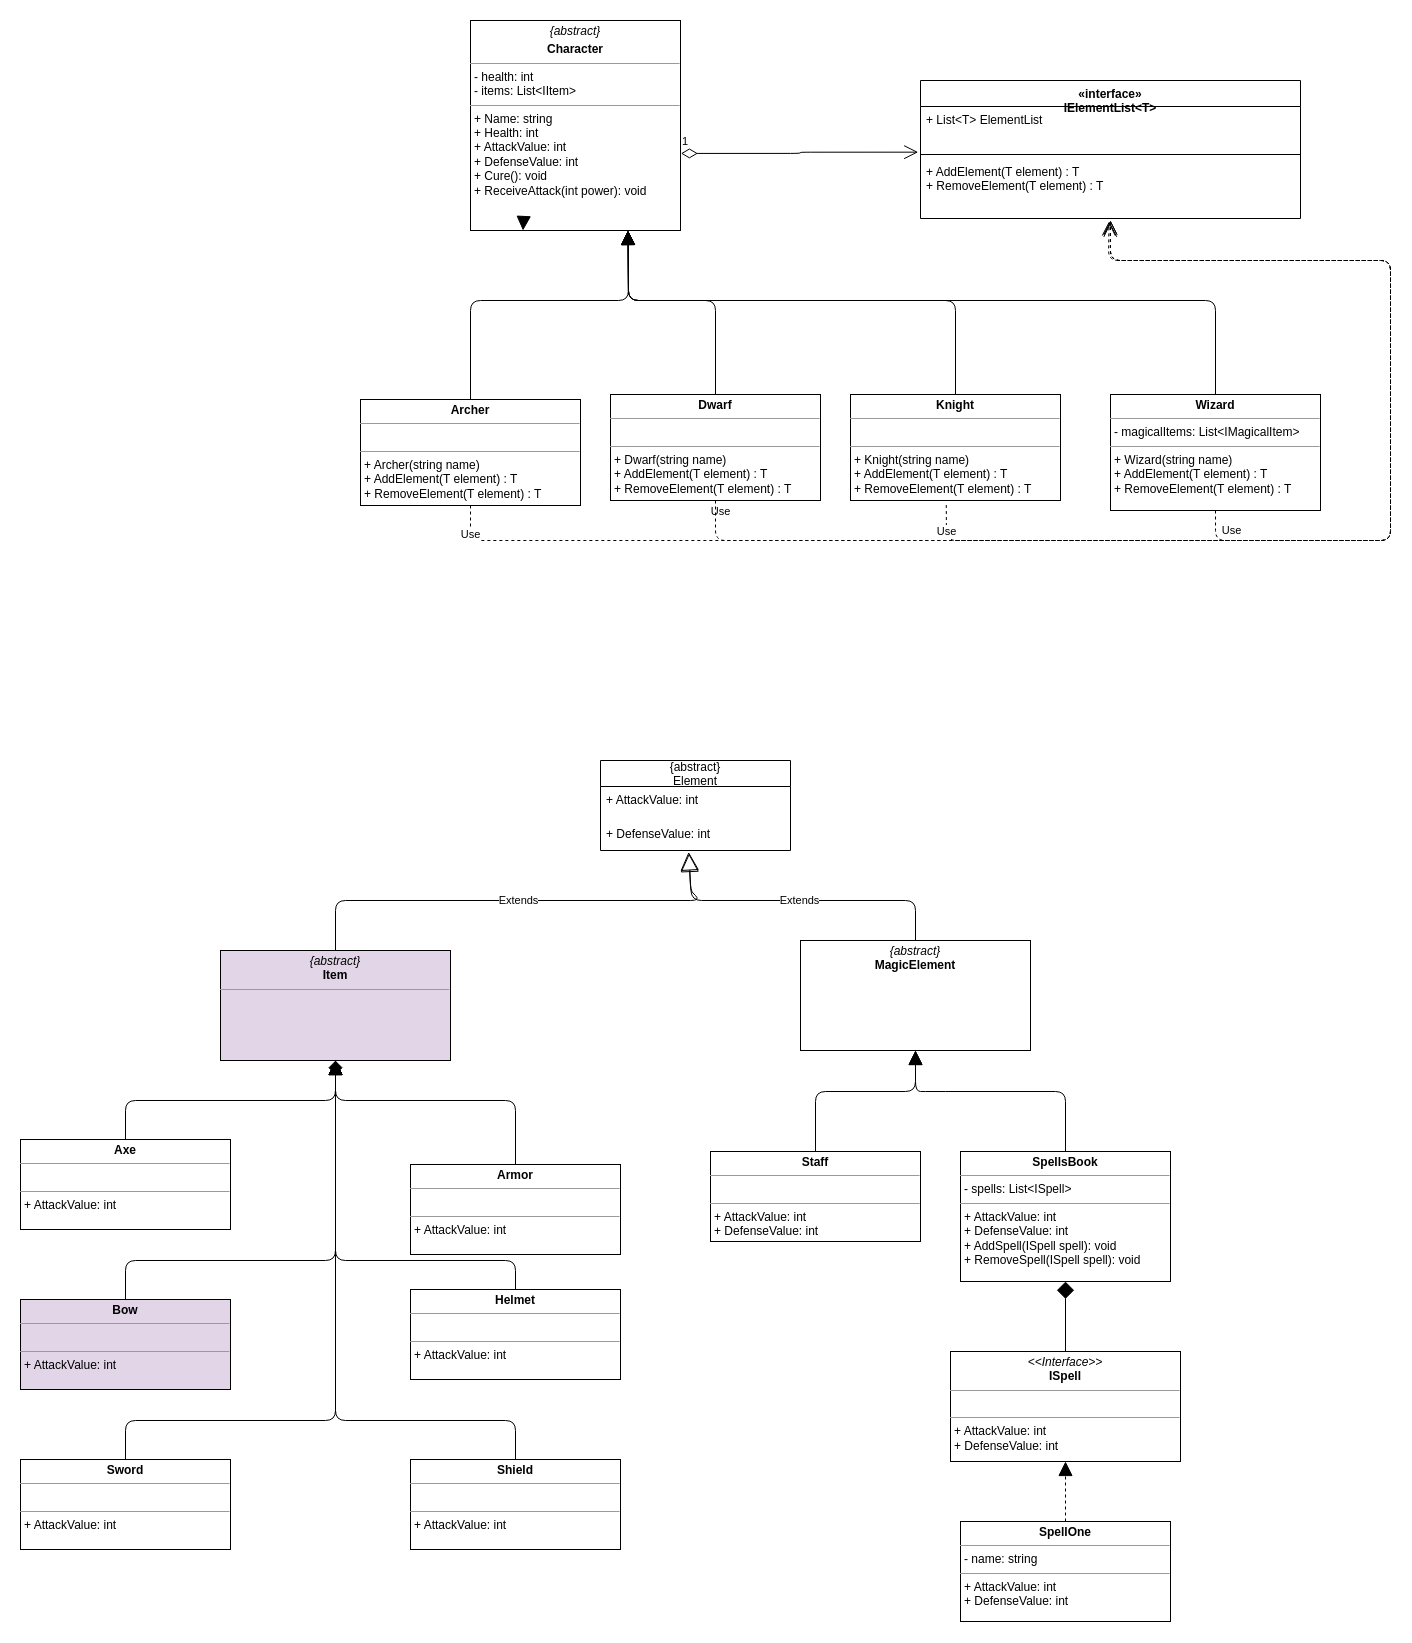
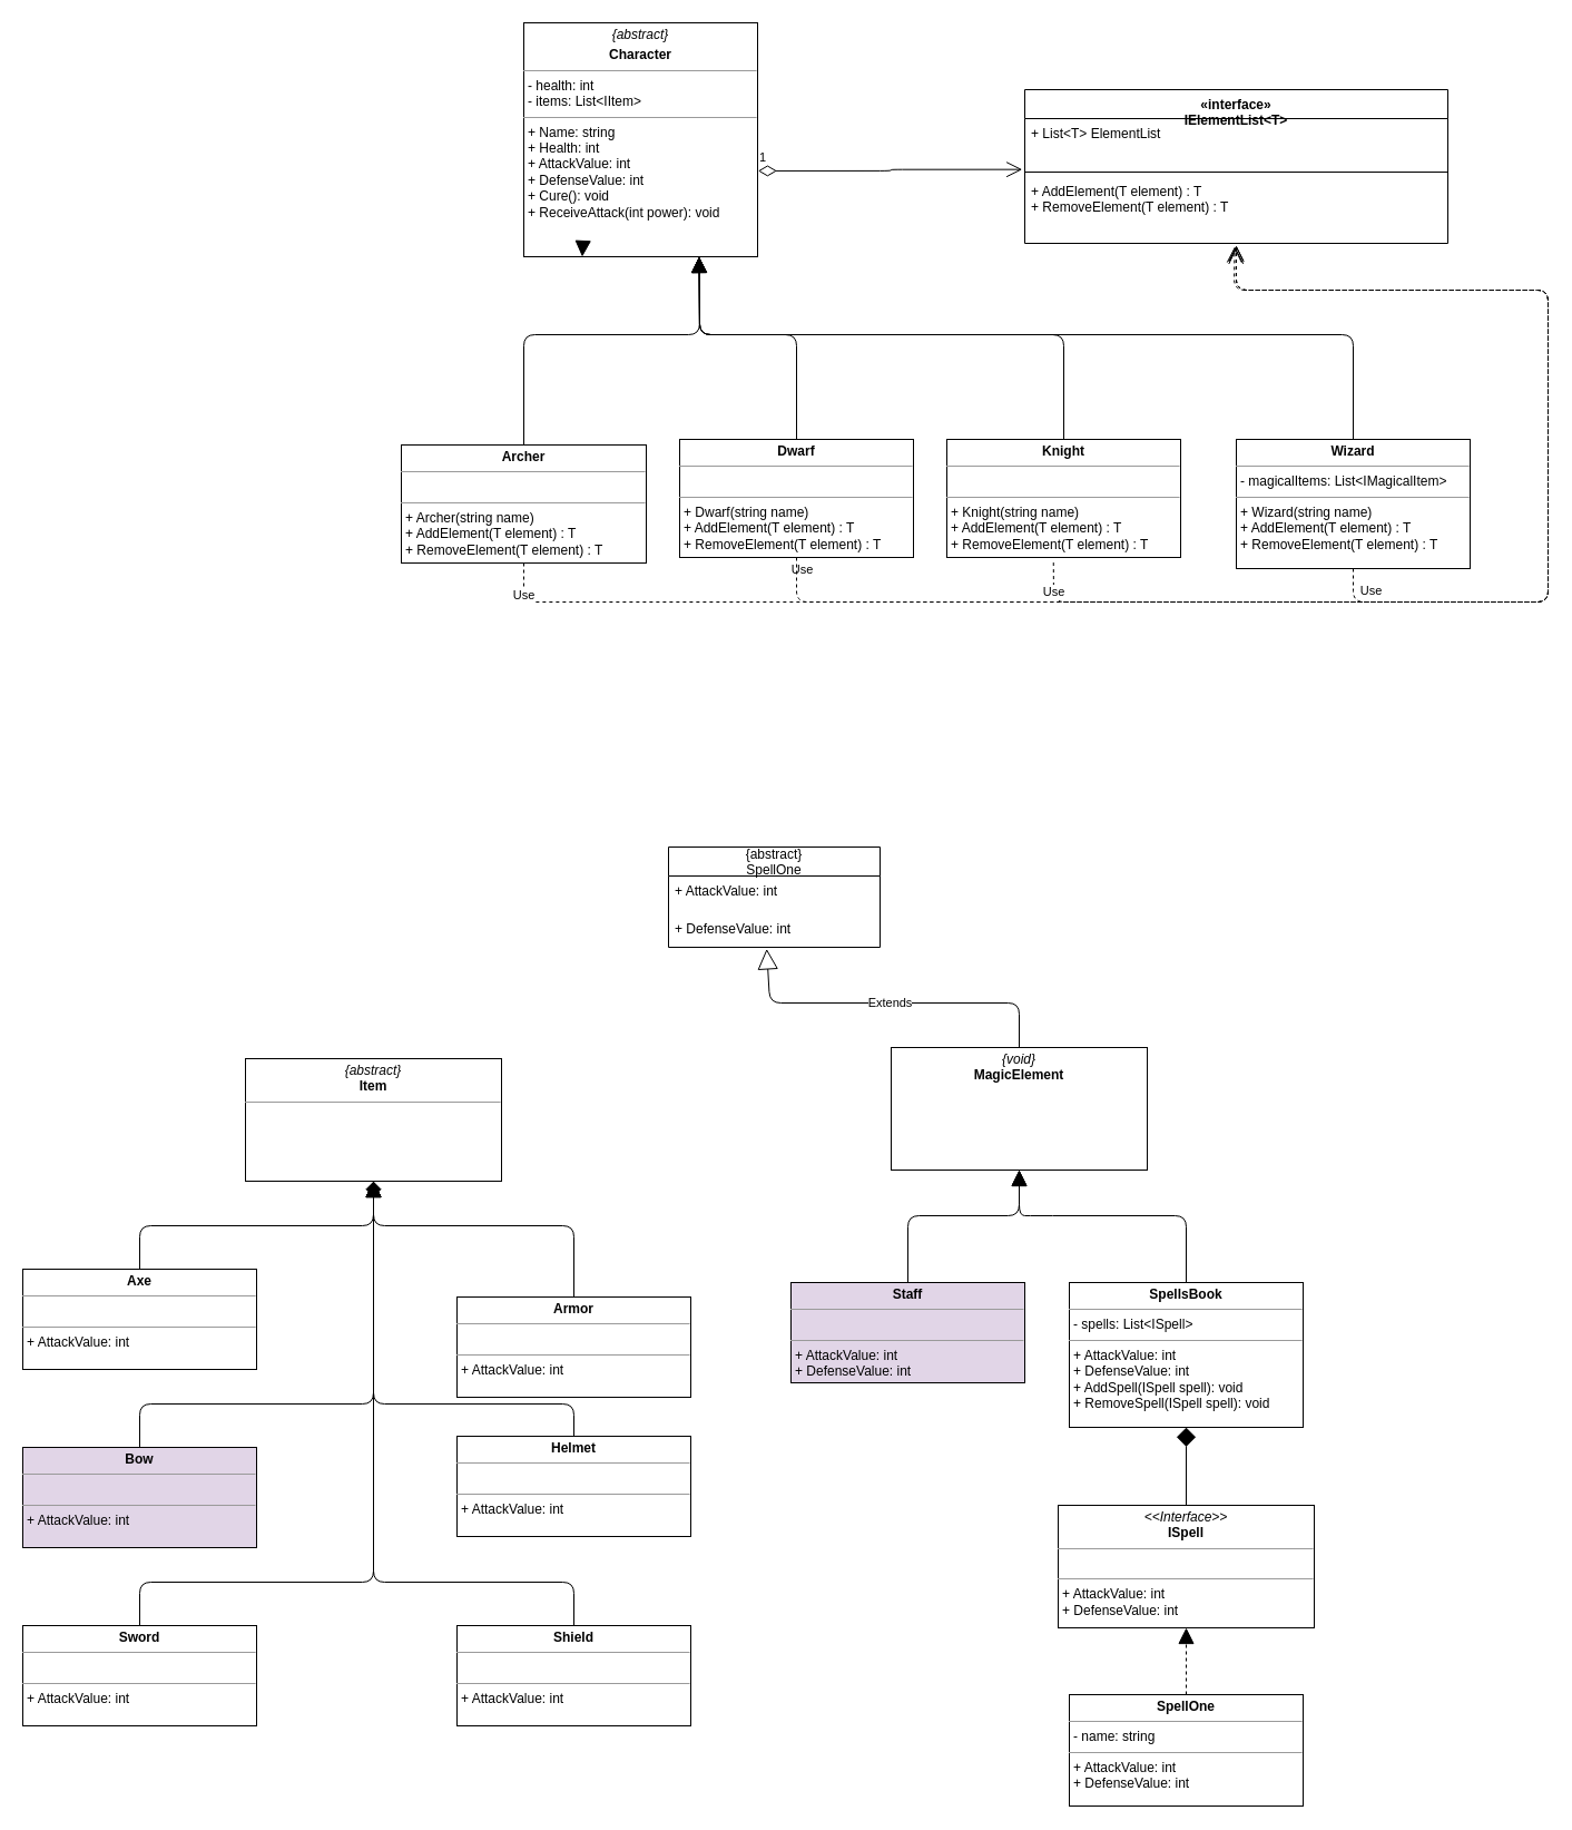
- <mxCell id="34" value="{abstract}&#10;Element" style="swimlane;fontStyle=0;childLayout=stackLayout;horizontal=1;startSize=26;fillColor=none;horizontalStack=0;resizeParent=1;resizeParentMax=0;resizeLast=0;collapsible=1;marginBottom=0;" vertex="1" parent="1"><mxGeometry x="600" y="760" width="190" height="90" as="geometry" /></mxCell>
+ <mxCell id="34" value="{abstract}&#10;SpellOne" style="swimlane;fontStyle=0;childLayout=stackLayout;horizontal=1;startSize=26;fillColor=none;horizontalStack=0;resizeParent=1;resizeParentMax=0;resizeLast=0;collapsible=1;marginBottom=0;" vertex="1" parent="1"><mxGeometry x="600" y="760" width="190" height="90" as="geometry" /></mxCell>
- <mxCell id="38" value="Extends" style="endArrow=block;endSize=16;endFill=0;html=1;exitX=0.5;exitY=0;exitDx=0;exitDy=0;entryX=0.466;entryY=1.1;entryDx=0;entryDy=0;entryPerimeter=0;" edge="1" parent="1" source="13" target="36"><mxGeometry width="160" relative="1" as="geometry"><mxPoint x="370" y="880" as="sourcePoint" /><mxPoint x="690" y="860" as="targetPoint" /><Array as="points"><mxPoint x="335" y="900" /><mxPoint x="700" y="900" /><mxPoint x="690" y="890" /></Array></mxGeometry></mxCell>
- <mxCell id="10" value="&lt;p style=&quot;margin: 0px ; margin-top: 4px ; text-align: center&quot;&gt;&lt;i&gt;{abstract}&lt;/i&gt;&lt;br&gt;&lt;b&gt;MagicElement&lt;/b&gt;&lt;/p&gt;&lt;p style=&quot;margin: 0px ; margin-left: 4px&quot;&gt;&lt;br&gt;&lt;/p&gt;&lt;div&gt;&lt;br&gt;&lt;/div&gt;" style="verticalAlign=top;align=left;overflow=fill;fontSize=12;fontFamily=Helvetica;html=1;" parent="1" vertex="1"><mxGeometry x="800" y="940" width="230" height="110" as="geometry" /></mxCell>
+ <mxCell id="10" value="&lt;p style=&quot;margin: 0px ; margin-top: 4px ; text-align: center&quot;&gt;&lt;i&gt;{void}&lt;/i&gt;&lt;br&gt;&lt;b&gt;MagicElement&lt;/b&gt;&lt;/p&gt;&lt;p style=&quot;margin: 0px ; margin-left: 4px&quot;&gt;&lt;br&gt;&lt;/p&gt;&lt;div&gt;&lt;br&gt;&lt;/div&gt;" style="verticalAlign=top;align=left;overflow=fill;fontSize=12;fontFamily=Helvetica;html=1;" parent="1" vertex="1"><mxGeometry x="800" y="940" width="230" height="110" as="geometry" /></mxCell>
- <mxCell id="13" value="&lt;p style=&quot;margin: 0px ; margin-top: 4px ; text-align: center&quot;&gt;&lt;i&gt;{abstract}&lt;/i&gt;&lt;br&gt;&lt;b&gt;Item&lt;/b&gt;&lt;/p&gt;&lt;hr size=&quot;1&quot;&gt;&lt;p style=&quot;margin: 0px ; margin-left: 4px&quot;&gt;&lt;br&gt;&lt;/p&gt;&lt;div&gt;&lt;br&gt;&lt;/div&gt;" style="verticalAlign=top;align=left;overflow=fill;fontSize=12;fontFamily=Helvetica;html=1;fillColor=#e1d5e7;" parent="1" vertex="1"><mxGeometry x="220" y="950" width="230" height="110" as="geometry" /></mxCell>
+ <mxCell id="13" value="&lt;p style=&quot;margin: 0px ; margin-top: 4px ; text-align: center&quot;&gt;&lt;i&gt;{abstract}&lt;/i&gt;&lt;br&gt;&lt;b&gt;Item&lt;/b&gt;&lt;/p&gt;&lt;hr size=&quot;1&quot;&gt;&lt;p style=&quot;margin: 0px ; margin-left: 4px&quot;&gt;&lt;br&gt;&lt;/p&gt;&lt;div&gt;&lt;br&gt;&lt;/div&gt;" style="verticalAlign=top;align=left;overflow=fill;fontSize=12;fontFamily=Helvetica;html=1;" parent="1" vertex="1"><mxGeometry x="220" y="950" width="230" height="110" as="geometry" /></mxCell>
- <mxCell id="28" value="&lt;p style=&quot;margin: 0px ; margin-top: 4px ; text-align: center&quot;&gt;&lt;b&gt;Staff&lt;/b&gt;&lt;/p&gt;&lt;hr size=&quot;1&quot;&gt;&lt;p style=&quot;margin: 0px ; margin-left: 4px&quot;&gt;&lt;br&gt;&lt;/p&gt;&lt;hr size=&quot;1&quot;&gt;&lt;p style=&quot;margin: 0px 0px 0px 4px&quot;&gt;+ AttackValue: int&lt;/p&gt;&lt;p style=&quot;margin: 0px 0px 0px 4px&quot;&gt;+ DefenseValue: int&lt;/p&gt;&lt;div&gt;&lt;br&gt;&lt;/div&gt;" style="verticalAlign=top;align=left;overflow=fill;fontSize=12;fontFamily=Helvetica;html=1;" parent="1" vertex="1"><mxGeometry x="710" y="1151" width="210" height="90" as="geometry" /></mxCell>
+ <mxCell id="28" value="&lt;p style=&quot;margin: 0px ; margin-top: 4px ; text-align: center&quot;&gt;&lt;b&gt;Staff&lt;/b&gt;&lt;/p&gt;&lt;hr size=&quot;1&quot;&gt;&lt;p style=&quot;margin: 0px ; margin-left: 4px&quot;&gt;&lt;br&gt;&lt;/p&gt;&lt;hr size=&quot;1&quot;&gt;&lt;p style=&quot;margin: 0px 0px 0px 4px&quot;&gt;+ AttackValue: int&lt;/p&gt;&lt;p style=&quot;margin: 0px 0px 0px 4px&quot;&gt;+ DefenseValue: int&lt;/p&gt;&lt;div&gt;&lt;br&gt;&lt;/div&gt;" style="verticalAlign=top;align=left;overflow=fill;fontSize=12;fontFamily=Helvetica;html=1;fillColor=#e1d5e7;" parent="1" vertex="1"><mxGeometry x="710" y="1151" width="210" height="90" as="geometry" /></mxCell>
